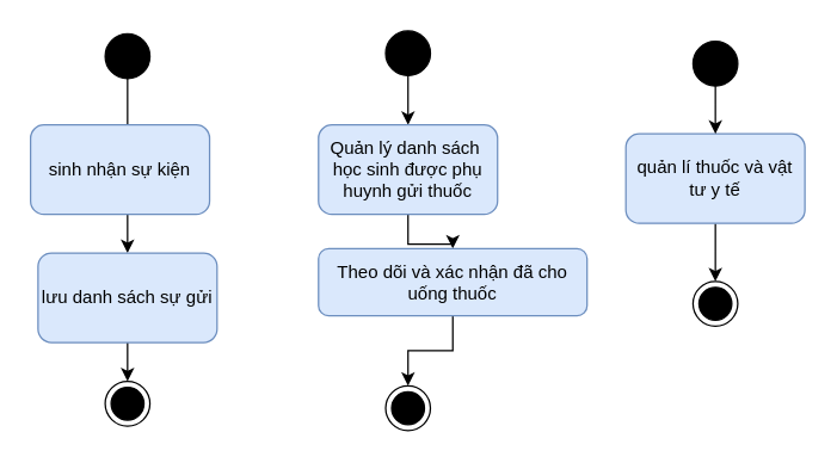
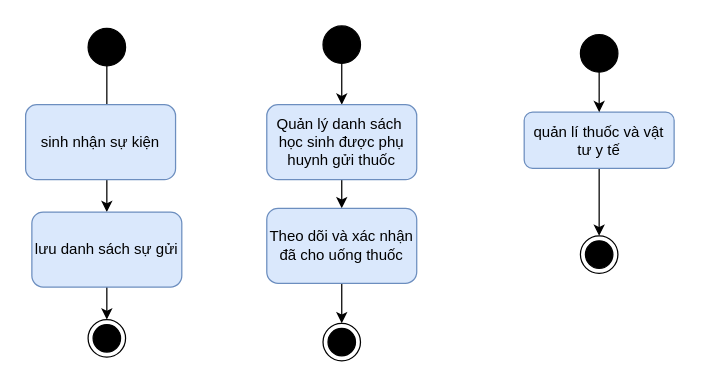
- <mxCell id="8" value="quản lí thuốc và vật tư y tế" style="rounded=1;whiteSpace=wrap;html=1;fillColor=#dae8fc;strokeColor=#6c8ebf;" vertex="1" parent="1"><mxGeometry x="419" y="89" width="120" height="60" as="geometry" /></mxCell>
+ <mxCell id="8" value="quản lí thuốc và vật tư y tế" style="rounded=1;whiteSpace=wrap;html=1;fillColor=#dae8fc;strokeColor=#6c8ebf;" vertex="1" parent="1"><mxGeometry x="419" y="89" width="120" height="45" as="geometry" /></mxCell>
- <mxCell id="14" value="Theo dõi và xác nhận đã cho uống thuốc" style="rounded=1;whiteSpace=wrap;html=1;fillColor=#dae8fc;strokeColor=#6c8ebf;" vertex="1" parent="1"><mxGeometry x="213" y="166" width="180" height="45" as="geometry" /></mxCell>
+ <mxCell id="14" value="Theo dõi và xác nhận đã cho uống thuốc" style="rounded=1;whiteSpace=wrap;html=1;fillColor=#dae8fc;strokeColor=#6c8ebf;" vertex="1" parent="1"><mxGeometry x="213" y="166" width="120" height="60" as="geometry" /></mxCell>
